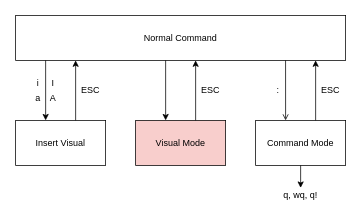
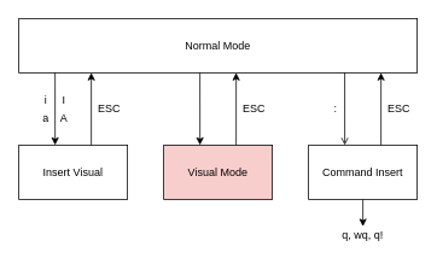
- <mxCell id="2" value="Normal Command" style="rounded=0;whiteSpace=wrap;html=1;" parent="1" vertex="1"><mxGeometry x="20" y="20" width="440" height="60" as="geometry" /></mxCell>
+ <mxCell id="2" value="Normal Mode" style="rounded=0;whiteSpace=wrap;html=1;" parent="1" vertex="1"><mxGeometry x="20" y="20" width="440" height="60" as="geometry" /></mxCell>
- <mxCell id="5" value="Command Mode" style="rounded=0;whiteSpace=wrap;html=1;" parent="1" vertex="1"><mxGeometry x="340" y="160" width="120" height="60" as="geometry" /></mxCell>
+ <mxCell id="5" value="Command Insert" style="rounded=0;whiteSpace=wrap;html=1;" parent="1" vertex="1"><mxGeometry x="340" y="160" width="120" height="60" as="geometry" /></mxCell>
